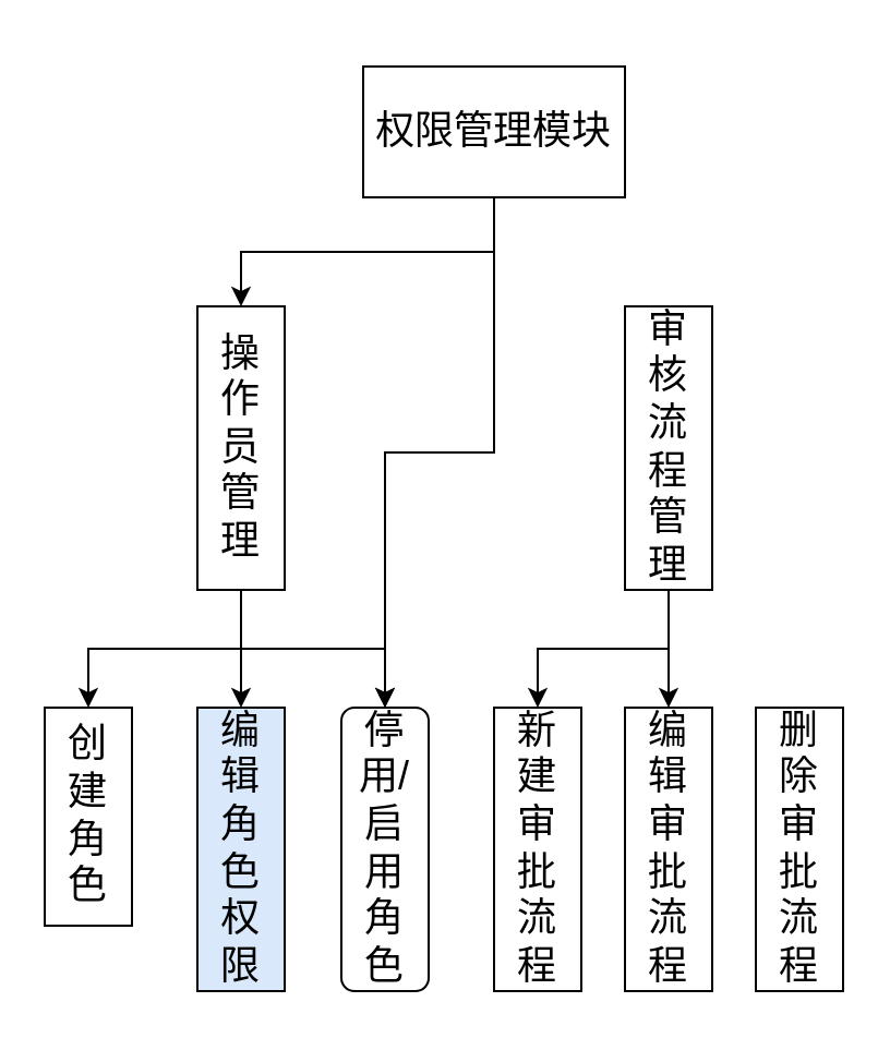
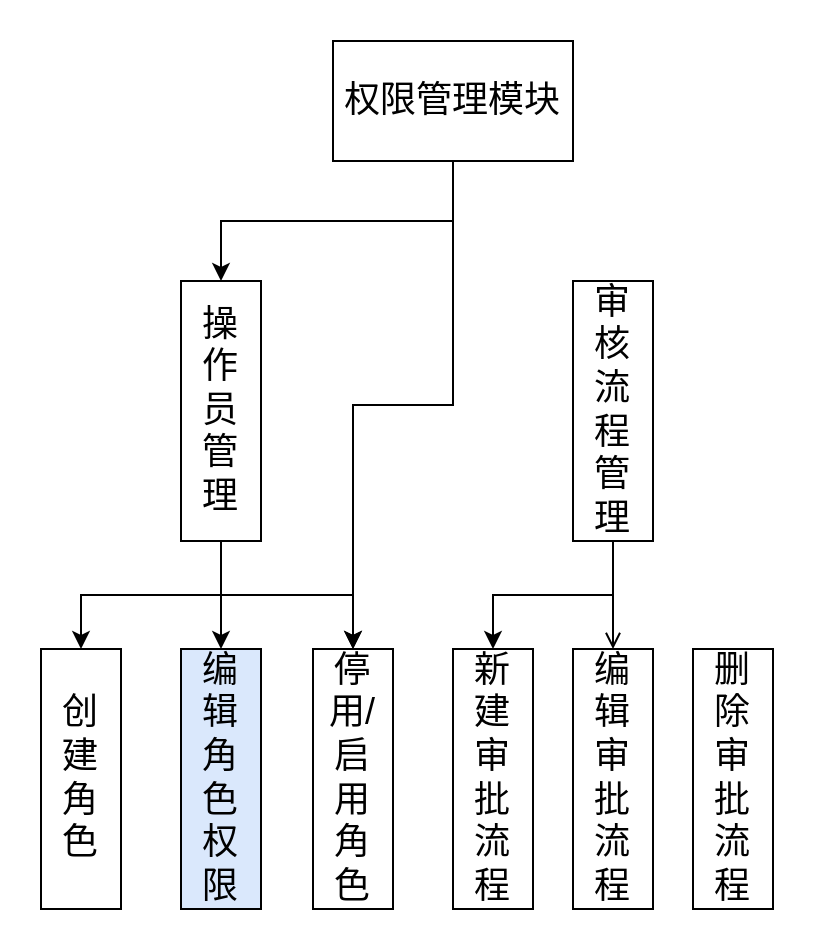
- <mxCell id="4" value="&lt;font style=&quot;font-size: 18px&quot;&gt;权限管理模块&lt;/font&gt;" style="rounded=0;whiteSpace=wrap;html=1;" vertex="1" parent="1"><mxGeometry x="166" y="30" width="120" height="60" as="geometry" /></mxCell>
+ <mxCell id="4" value="&lt;font style=&quot;font-size: 18px&quot;&gt;权限管理模块&lt;/font&gt;" style="rounded=0;whiteSpace=wrap;html=1;" vertex="1" parent="1"><mxGeometry x="166" y="20" width="120" height="60" as="geometry" /></mxCell>
- <mxCell id="10" style="edgeStyle=orthogonalEdgeStyle;rounded=0;orthogonalLoop=1;jettySize=auto;html=1;exitX=0.5;exitY=1;exitDx=0;exitDy=0;entryX=0.5;entryY=0;entryDx=0;entryDy=0;" edge="1" parent="1" source="11" target="16"><mxGeometry relative="1" as="geometry" /></mxCell>
+ <mxCell id="10" style="edgeStyle=orthogonalEdgeStyle;rounded=0;orthogonalLoop=1;jettySize=auto;html=1;exitX=0.5;exitY=1;exitDx=0;exitDy=0;entryX=0.5;entryY=0;entryDx=0;entryDy=0;endArrow=open;" edge="1" parent="1" source="11" target="16"><mxGeometry relative="1" as="geometry" /></mxCell>
- <mxCell id="12" value="&lt;span style=&quot;font-size: 18px&quot;&gt;创&lt;br&gt;建&lt;br&gt;角&lt;br&gt;色&lt;br&gt;&lt;/span&gt;" style="rounded=0;whiteSpace=wrap;html=1;" vertex="1" parent="1"><mxGeometry x="20" y="324" width="40" height="100" as="geometry" /></mxCell>
+ <mxCell id="12" value="&lt;span style=&quot;font-size: 18px&quot;&gt;创&lt;br&gt;建&lt;br&gt;角&lt;br&gt;色&lt;br&gt;&lt;/span&gt;" style="rounded=0;whiteSpace=wrap;html=1;" vertex="1" parent="1"><mxGeometry x="20" y="324" width="40" height="130" as="geometry" /></mxCell>
- <mxCell id="14" value="&lt;font style=&quot;font-size: 18px&quot;&gt;停用/启&lt;br&gt;用&lt;br&gt;角&lt;br&gt;色&lt;br&gt;&lt;/font&gt;" style="whiteSpace=wrap;html=1;rounded=1;" vertex="1" parent="1"><mxGeometry x="156" y="324" width="40" height="130" as="geometry" /></mxCell>
+ <mxCell id="14" value="&lt;font style=&quot;font-size: 18px&quot;&gt;停用/启&lt;br&gt;用&lt;br&gt;角&lt;br&gt;色&lt;br&gt;&lt;/font&gt;" style="rounded=0;whiteSpace=wrap;html=1;" vertex="1" parent="1"><mxGeometry x="156" y="324" width="40" height="130" as="geometry" /></mxCell>
